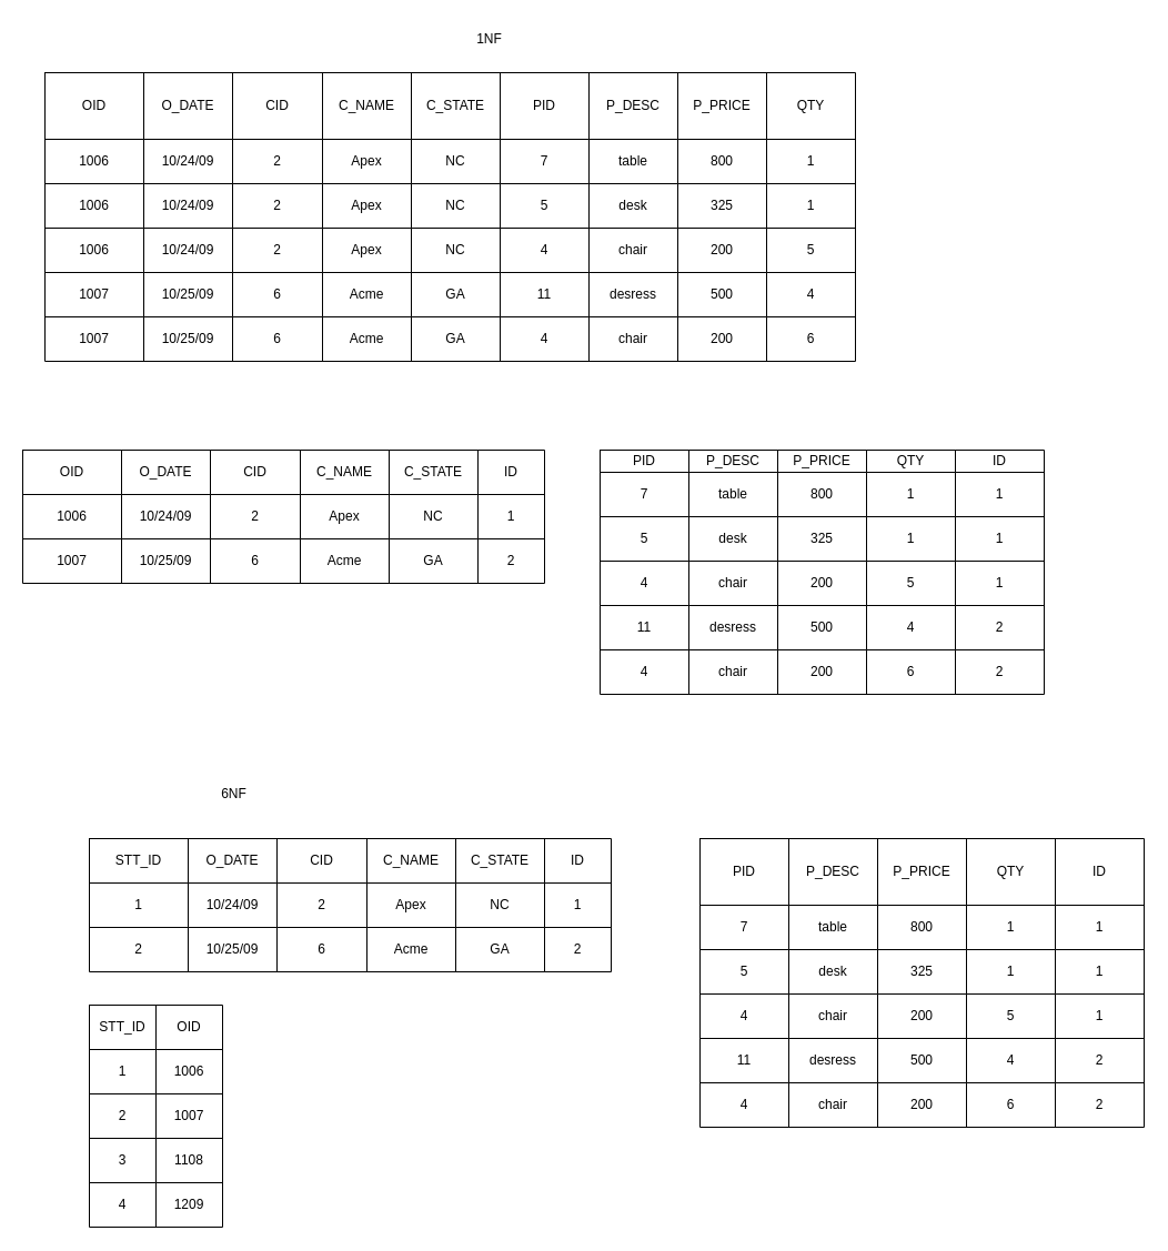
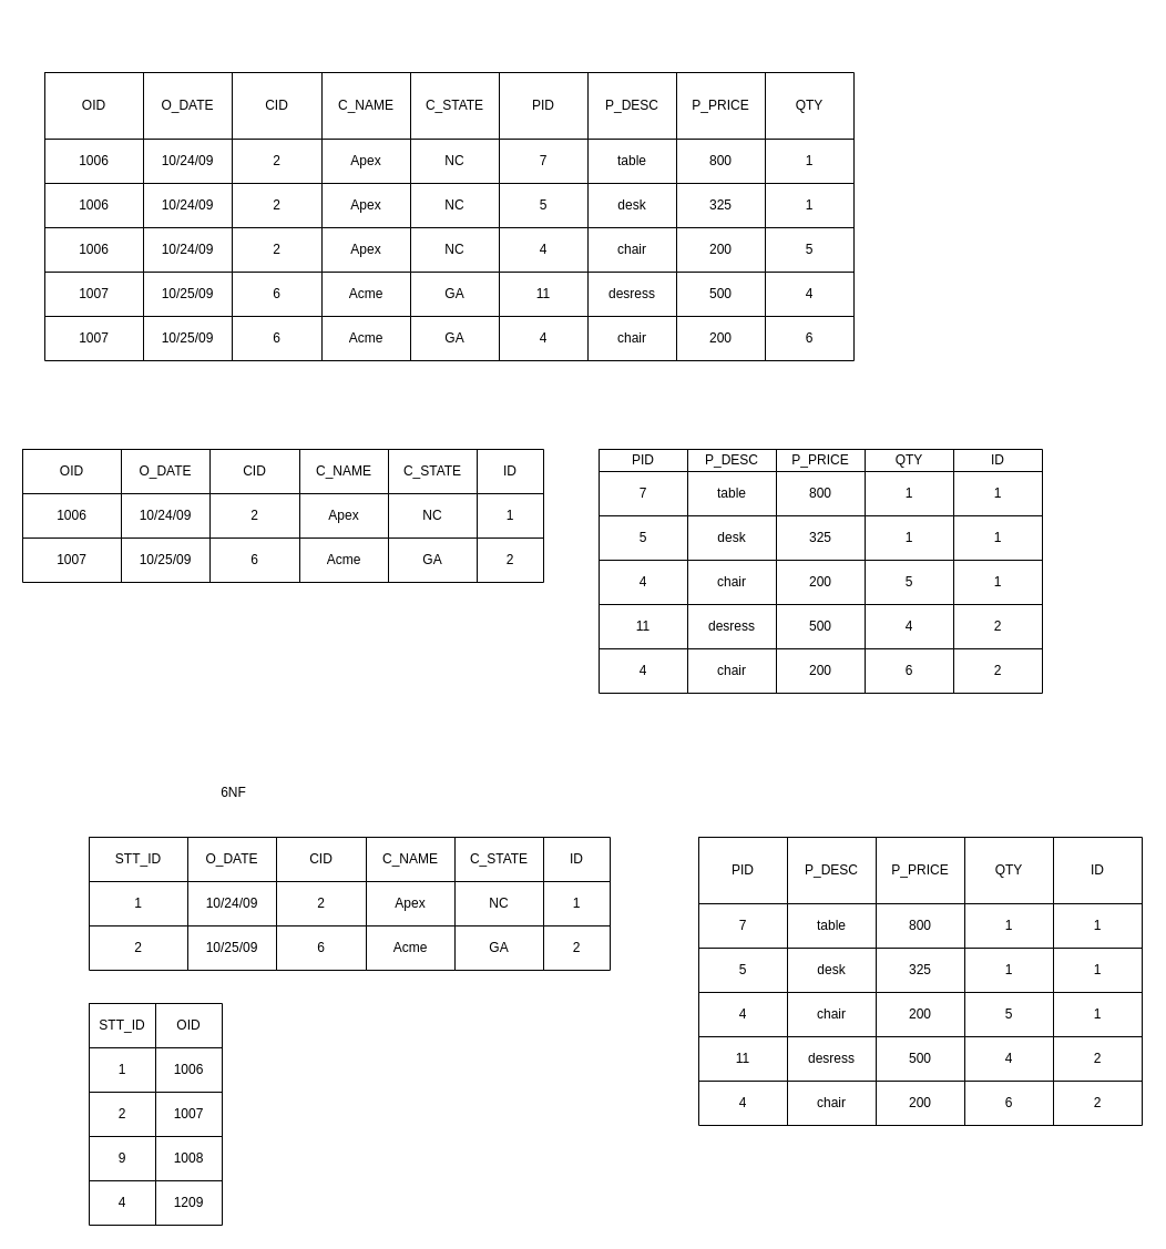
- <mxCell id="198" value="1NF" style="text;html=1;align=center;verticalAlign=middle;resizable=0;points=[];autosize=1;strokeColor=none;fillColor=none;" vertex="1" parent="1"><mxGeometry x="415" y="20" width="50" height="30" as="geometry" /></mxCell>
- <mxCell id="192" value="3" style="shape=partialRectangle;html=1;whiteSpace=wrap;connectable=0;overflow=hidden;fillColor=none;top=0;left=0;bottom=0;right=0;pointerEvents=1;" vertex="1" parent="191"><mxGeometry width="60" height="40" as="geometry"><mxRectangle width="60" height="40" as="alternateBounds" /></mxGeometry></mxCell>
+ <mxCell id="192" value="9" style="shape=partialRectangle;html=1;whiteSpace=wrap;connectable=0;overflow=hidden;fillColor=none;top=0;left=0;bottom=0;right=0;pointerEvents=1;" vertex="1" parent="191"><mxGeometry width="60" height="40" as="geometry"><mxRectangle width="60" height="40" as="alternateBounds" /></mxGeometry></mxCell>
- <mxCell id="193" value="1108" style="shape=partialRectangle;html=1;whiteSpace=wrap;connectable=0;overflow=hidden;fillColor=none;top=0;left=0;bottom=0;right=0;pointerEvents=1;" vertex="1" parent="191"><mxGeometry x="60" width="60" height="40" as="geometry"><mxRectangle width="60" height="40" as="alternateBounds" /></mxGeometry></mxCell>
+ <mxCell id="193" value="1008" style="shape=partialRectangle;html=1;whiteSpace=wrap;connectable=0;overflow=hidden;fillColor=none;top=0;left=0;bottom=0;right=0;pointerEvents=1;" vertex="1" parent="191"><mxGeometry x="60" width="60" height="40" as="geometry"><mxRectangle width="60" height="40" as="alternateBounds" /></mxGeometry></mxCell>
